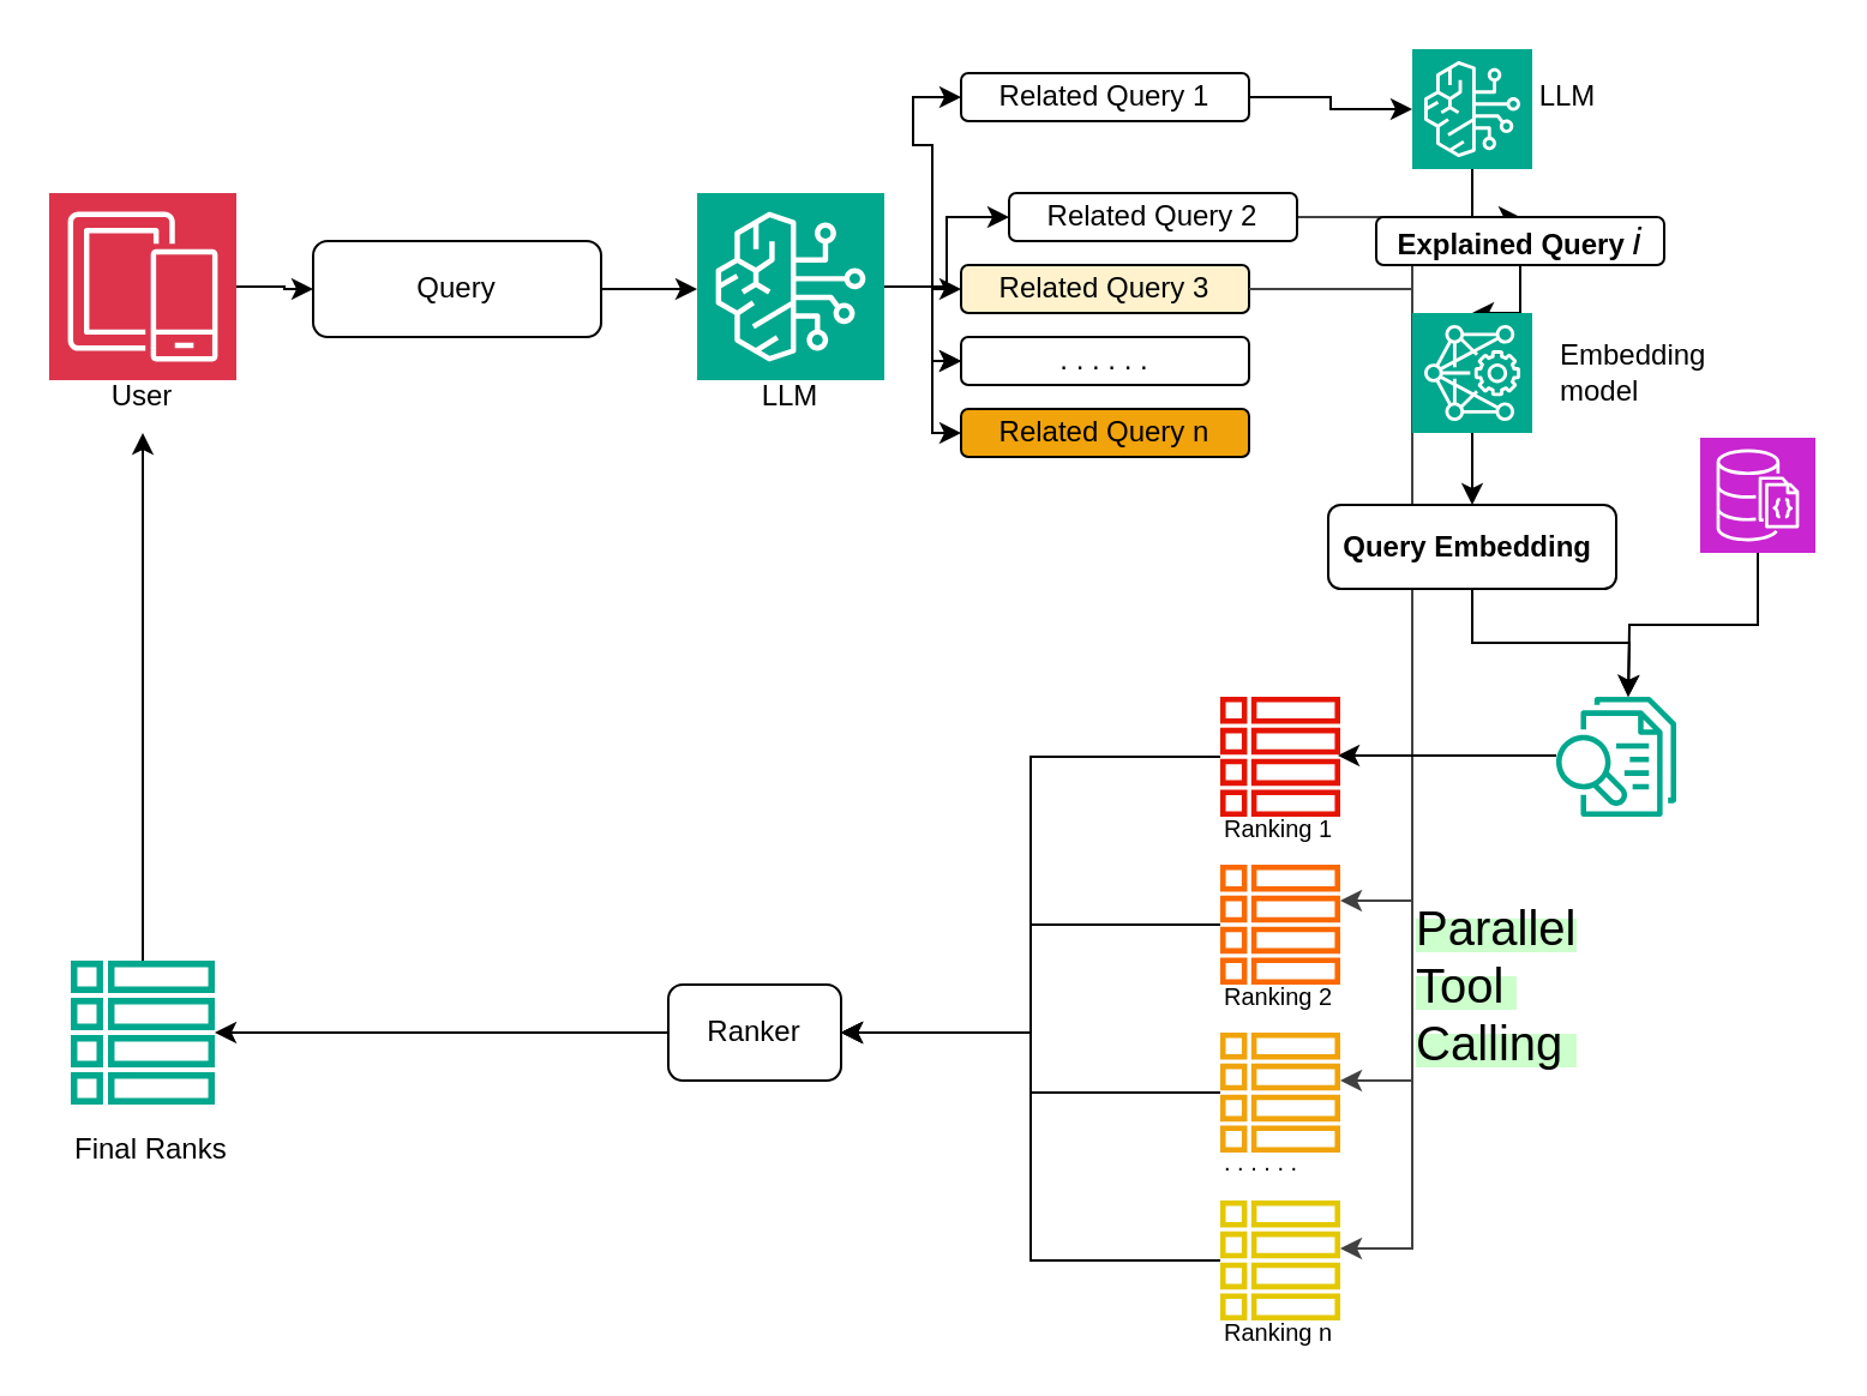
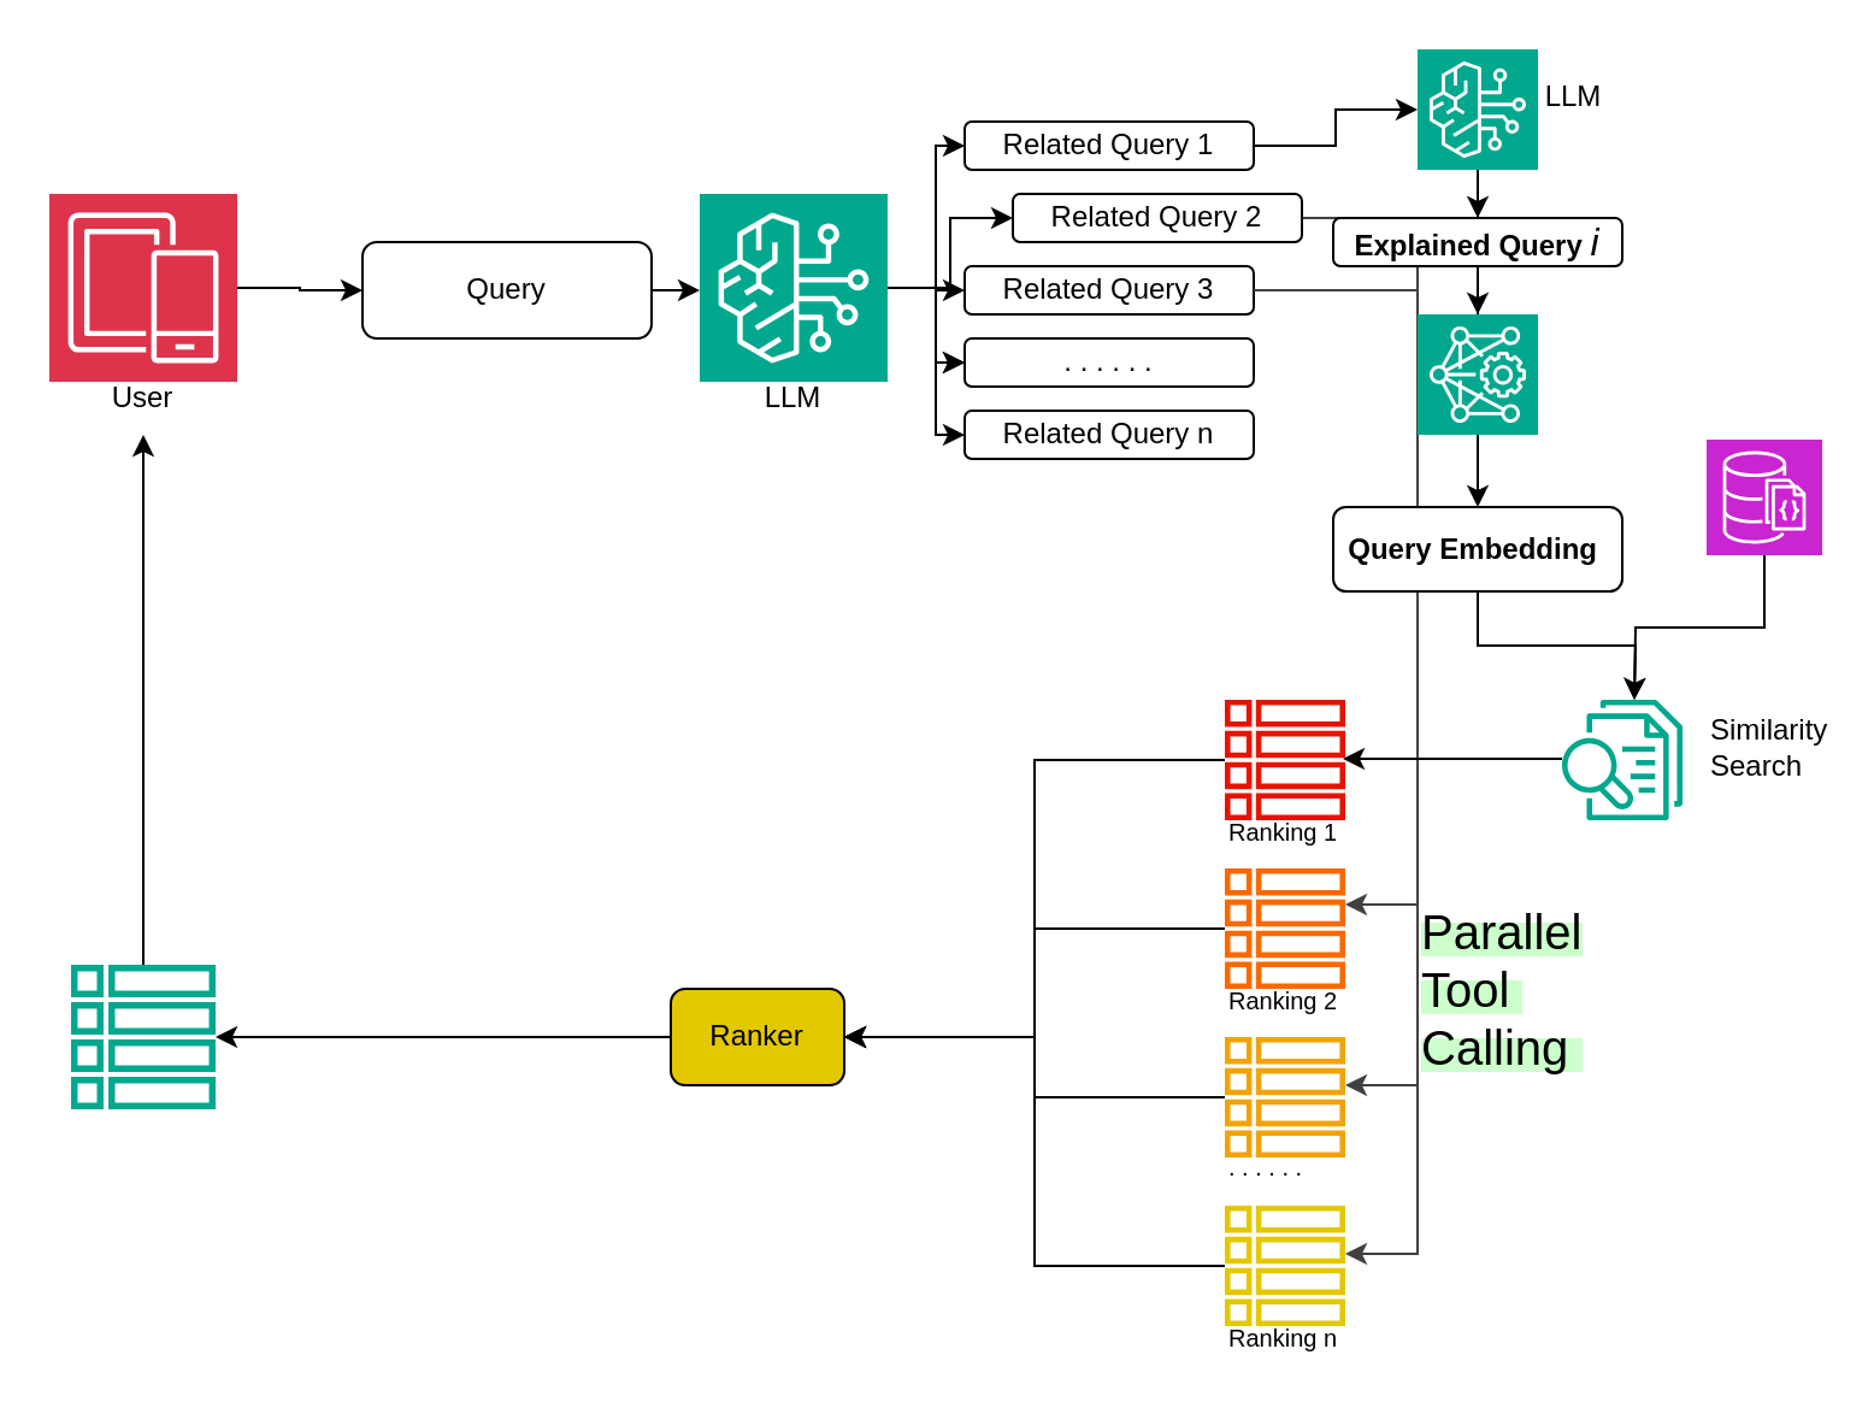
- <mxCell id="17" value="Related Query 1" style="rounded=1;whiteSpace=wrap;html=1;" vertex="1" parent="1"><mxGeometry x="400" y="30" width="120" height="20" as="geometry" /></mxCell>
+ <mxCell id="17" value="Related Query 1" style="rounded=1;whiteSpace=wrap;html=1;" vertex="1" parent="1"><mxGeometry x="400" y="50" width="120" height="20" as="geometry" /></mxCell>
- <mxCell id="26" value="&lt;b&gt;Explained Query&lt;/b&gt; &lt;font style=&quot;font-size: 16px;&quot;&gt;&lt;i style=&quot;&quot;&gt;i&lt;/i&gt;&lt;/font&gt;" style="rounded=1;whiteSpace=wrap;html=1;" vertex="1" parent="1"><mxGeometry x="573" y="90" width="120" height="20" as="geometry" /></mxCell>
+ <mxCell id="26" value="&lt;b&gt;Explained Query&lt;/b&gt; &lt;font style=&quot;font-size: 16px;&quot;&gt;&lt;i style=&quot;&quot;&gt;i&lt;/i&gt;&lt;/font&gt;" style="rounded=1;whiteSpace=wrap;html=1;" vertex="1" parent="1"><mxGeometry x="553" y="90" width="120" height="20" as="geometry" /></mxCell>
- <mxCell id="12" value="Query" style="rounded=1;whiteSpace=wrap;html=1;" vertex="1" parent="1"><mxGeometry x="130" y="100" width="120" height="40" as="geometry" /></mxCell>
+ <mxCell id="12" value="Query" style="rounded=1;whiteSpace=wrap;html=1;" vertex="1" parent="1"><mxGeometry x="150" y="100" width="120" height="40" as="geometry" /></mxCell>
- <mxCell id="20" value="Related Query 3" style="rounded=1;whiteSpace=wrap;html=1;fillColor=#fff2cc;" vertex="1" parent="1"><mxGeometry x="400" y="110" width="120" height="20" as="geometry" /></mxCell>
+ <mxCell id="20" value="Related Query 3" style="rounded=1;whiteSpace=wrap;html=1;" vertex="1" parent="1"><mxGeometry x="400" y="110" width="120" height="20" as="geometry" /></mxCell>
- <mxCell id="33" value="Embedding&lt;br&gt;model&amp;nbsp;" style="text;html=1;align=left;verticalAlign=middle;whiteSpace=wrap;rounded=0;" vertex="1" parent="1"><mxGeometry x="648" y="145" width="40" height="20" as="geometry" /></mxCell>
- <mxCell id="22" value="Related Query n" style="rounded=1;whiteSpace=wrap;html=1;fillColor=#f0a30a;" vertex="1" parent="1"><mxGeometry x="400" y="170" width="120" height="20" as="geometry" /></mxCell>
+ <mxCell id="22" value="Related Query n" style="rounded=1;whiteSpace=wrap;html=1;" vertex="1" parent="1"><mxGeometry x="400" y="170" width="120" height="20" as="geometry" /></mxCell>
+ <mxCell id="38" value="&lt;span style=&quot;text-align: center;&quot;&gt;Similarity Search&lt;/span&gt;" style="text;html=1;align=left;verticalAlign=middle;whiteSpace=wrap;rounded=0;" vertex="1" parent="1"><mxGeometry x="708" y="300" width="40" height="20" as="geometry" /></mxCell>
- <mxCell id="52" value="Ranker" style="rounded=1;whiteSpace=wrap;html=1;" vertex="1" parent="1"><mxGeometry x="278" y="410" width="72" height="40" as="geometry" /></mxCell>
+ <mxCell id="52" value="Ranker" style="rounded=1;whiteSpace=wrap;html=1;fillColor=#e3c800;" vertex="1" parent="1"><mxGeometry x="278" y="410" width="72" height="40" as="geometry" /></mxCell>
- <mxCell id="55" value="Final Ranks" style="text;html=1;align=left;verticalAlign=middle;whiteSpace=wrap;rounded=0;" vertex="1" parent="1"><mxGeometry x="29" y="469" width="69" height="20" as="geometry" /></mxCell>
